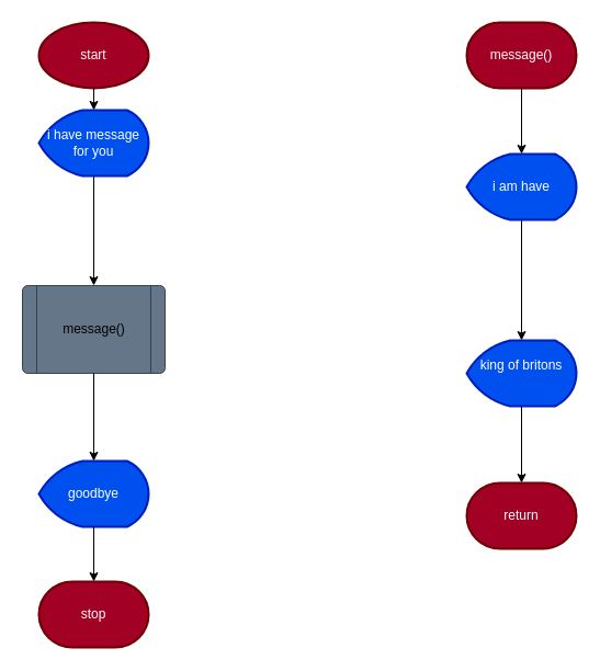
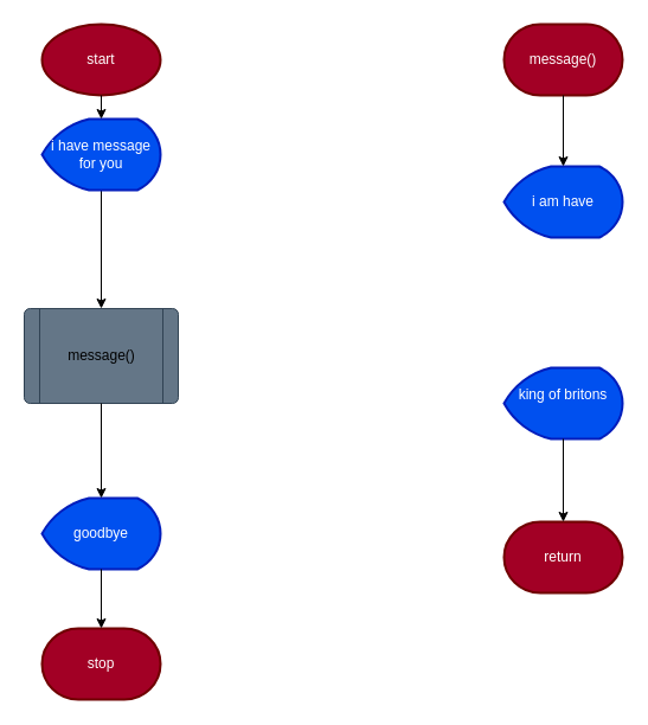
- <mxCell id="10" style="edgeStyle=none;html=1;" edge="1" parent="1" source="11" target="6"><mxGeometry relative="1" as="geometry" /></mxCell>
